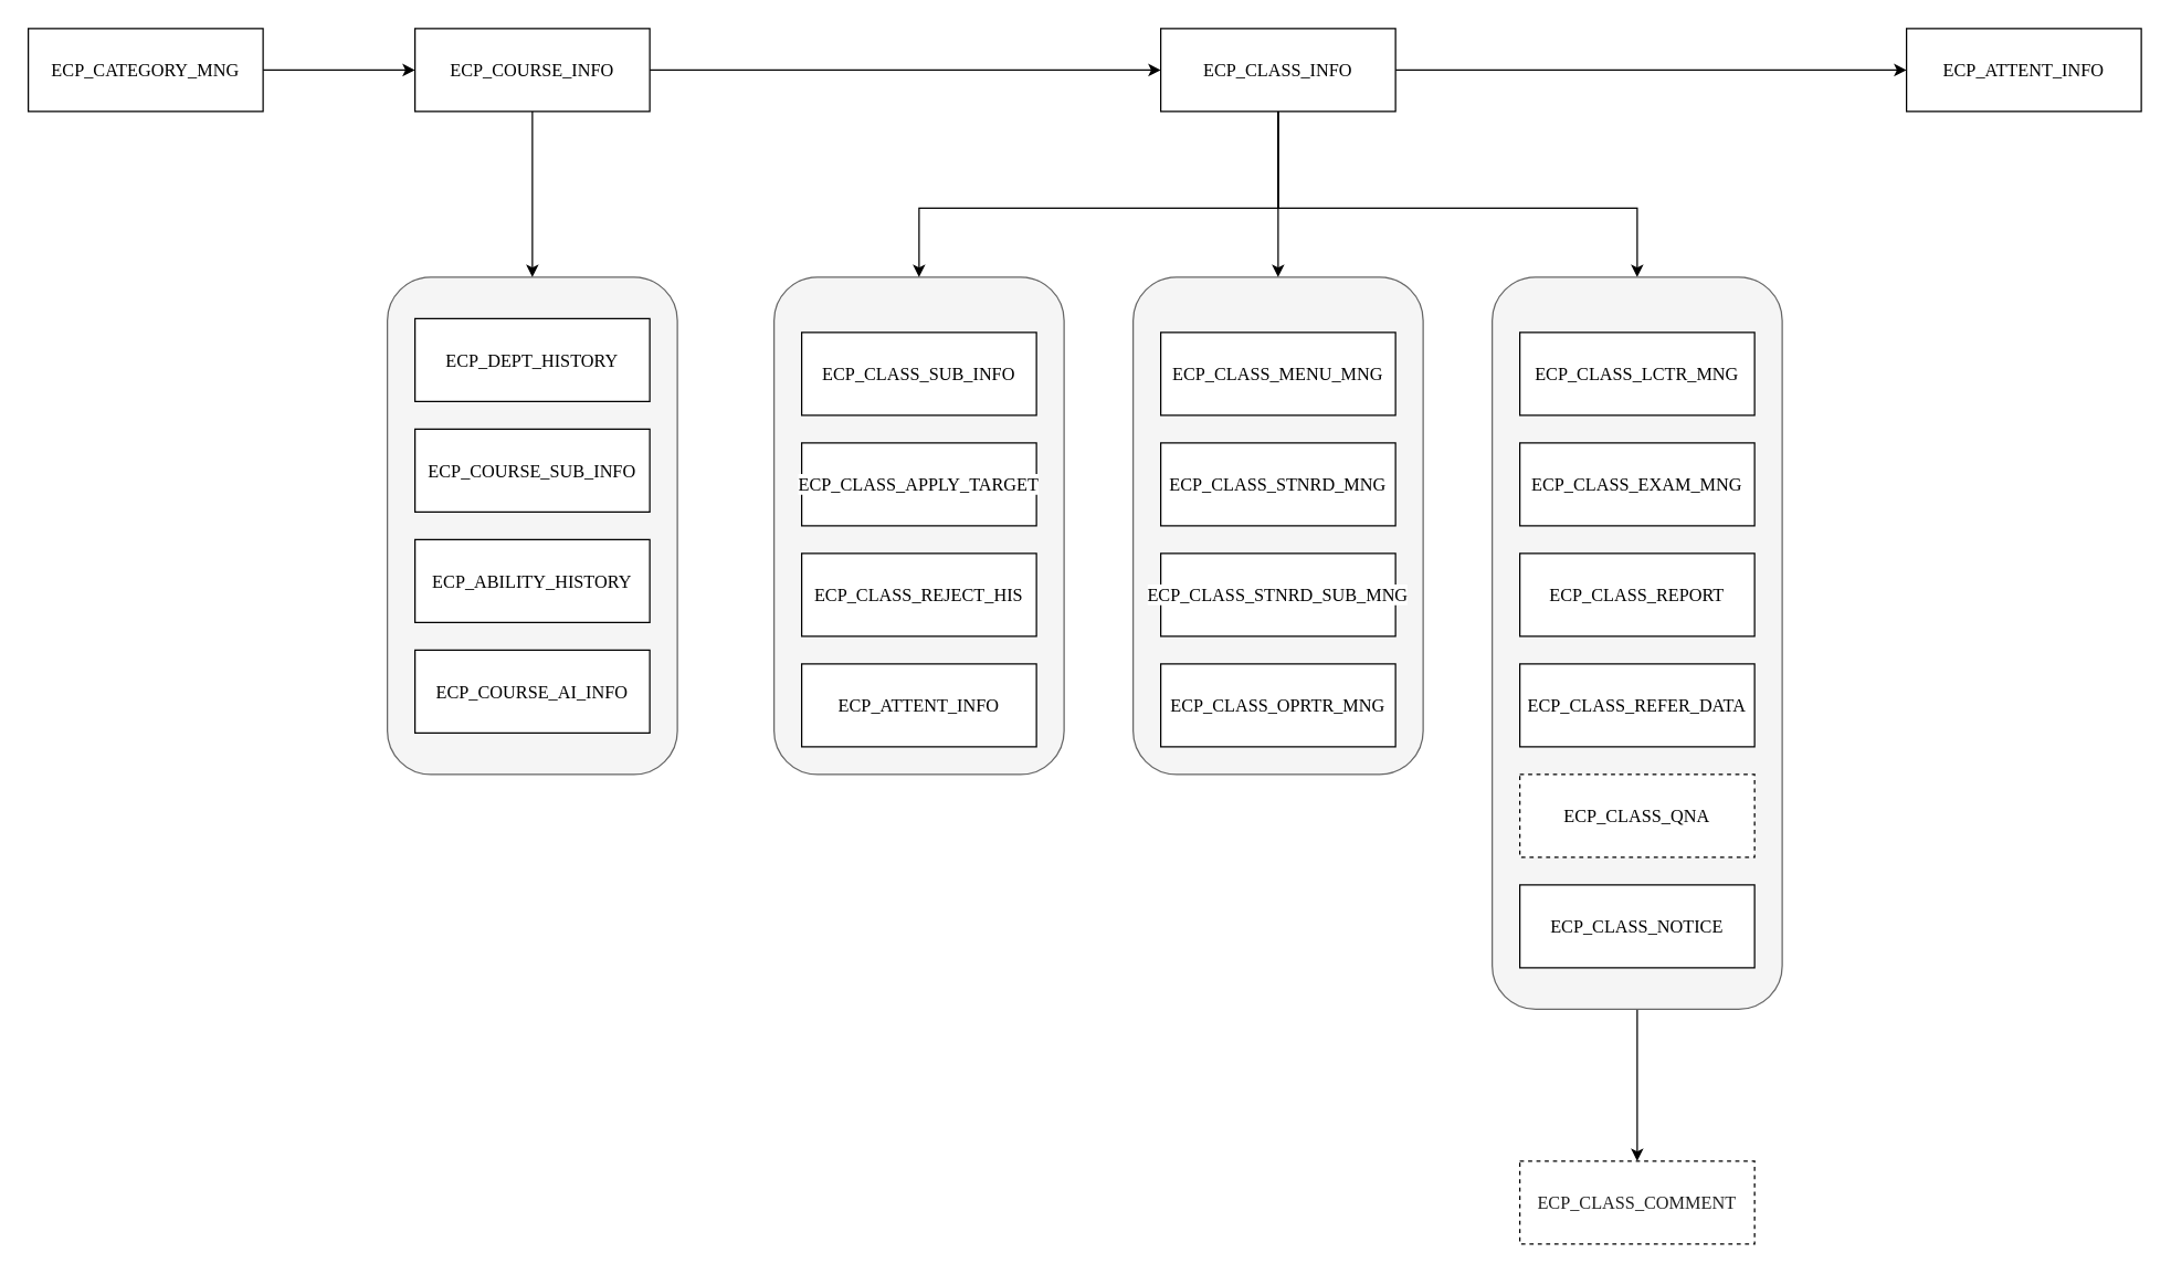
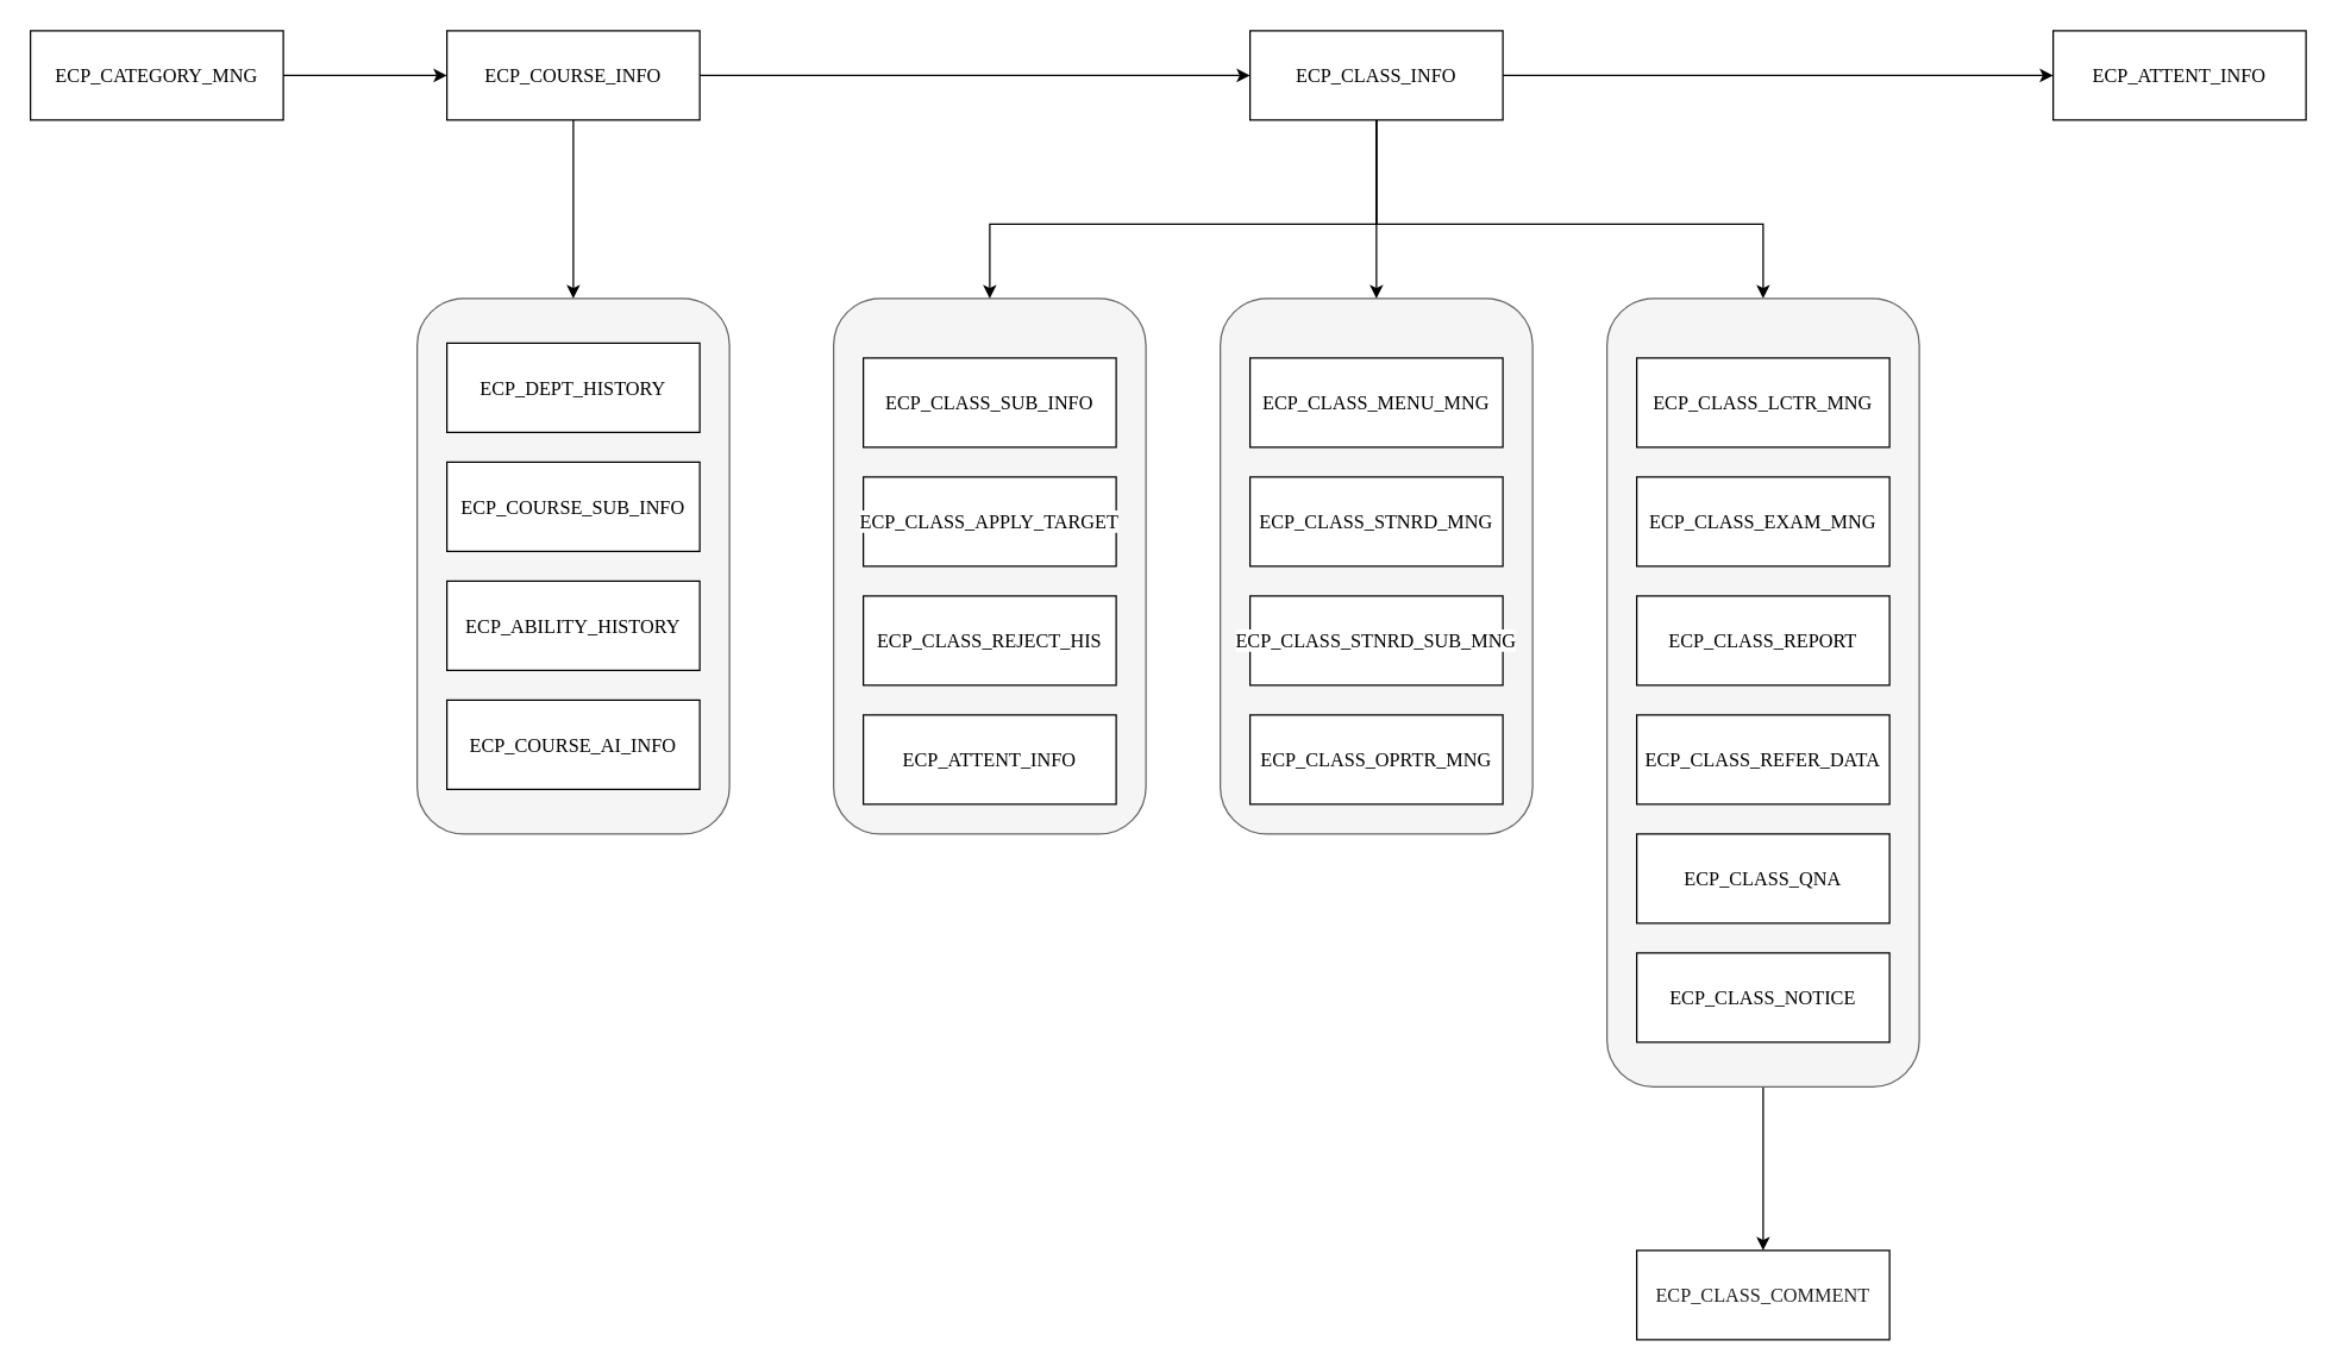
- <mxCell id="34" value="&lt;span style=&quot;font-family: docs-Calibri; font-size: 13px; text-align: left; white-space-collapse: preserve; background-color: rgb(255, 255, 255);&quot;&gt;ECP_CLASS_QNA&lt;/span&gt;" style="whiteSpace=wrap;html=1;dashed=1;" vertex="1" parent="1"><mxGeometry x="1100" y="560" width="170" height="60" as="geometry" /></mxCell>
+ <mxCell id="34" value="&lt;span style=&quot;font-family: docs-Calibri; font-size: 13px; text-align: left; white-space-collapse: preserve; background-color: rgb(255, 255, 255);&quot;&gt;ECP_CLASS_QNA&lt;/span&gt;" style="whiteSpace=wrap;html=1;" vertex="1" parent="1"><mxGeometry x="1100" y="560" width="170" height="60" as="geometry" /></mxCell>
- <mxCell id="36" value="&lt;span style=&quot;color: rgb(31, 31, 31); font-family: docs-Calibri; font-size: 13px; text-align: left; white-space-collapse: preserve; background-color: rgb(255, 255, 255);&quot;&gt;ECP_CLASS_COMMENT&lt;/span&gt;" style="whiteSpace=wrap;html=1;dashed=1;" vertex="1" parent="1"><mxGeometry x="1100" y="840" width="170" height="60" as="geometry" /></mxCell>
+ <mxCell id="36" value="&lt;span style=&quot;color: rgb(31, 31, 31); font-family: docs-Calibri; font-size: 13px; text-align: left; white-space-collapse: preserve; background-color: rgb(255, 255, 255);&quot;&gt;ECP_CLASS_COMMENT&lt;/span&gt;" style="whiteSpace=wrap;html=1;" vertex="1" parent="1"><mxGeometry x="1100" y="840" width="170" height="60" as="geometry" /></mxCell>
